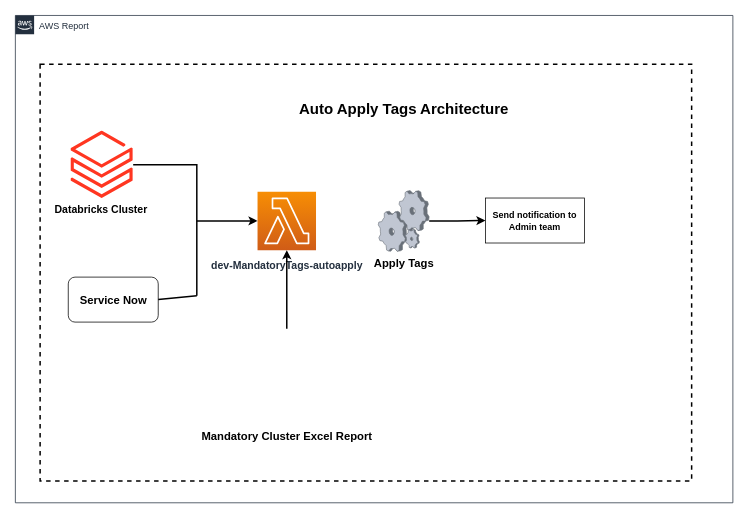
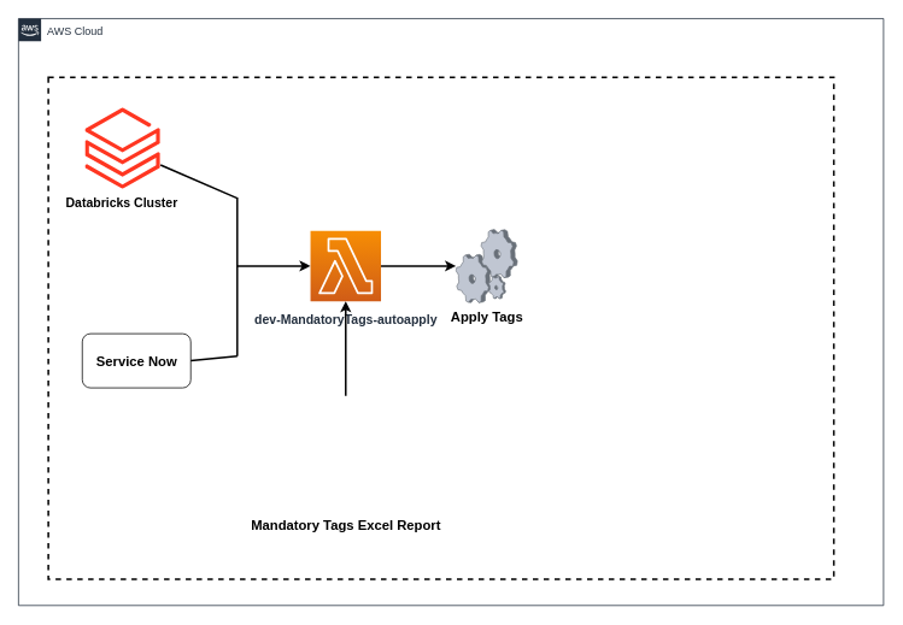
- <mxCell id="2" value="AWS Report" style="points=[[0,0],[0.25,0],[0.5,0],[0.75,0],[1,0],[1,0.25],[1,0.5],[1,0.75],[1,1],[0.75,1],[0.5,1],[0.25,1],[0,1],[0,0.75],[0,0.5],[0,0.25]];outlineConnect=0;gradientColor=none;html=1;whiteSpace=wrap;fontSize=12;fontStyle=0;shape=mxgraph.aws4.group;grIcon=mxgraph.aws4.group_aws_cloud_alt;strokeColor=#232F3E;fillColor=none;verticalAlign=top;align=left;spacingLeft=30;fontColor=#232F3E;dashed=0;labelBackgroundColor=#ffffff;container=1;pointerEvents=0;collapsible=0;recursiveResize=0;" parent="1" vertex="1"><mxGeometry x="20" y="20" width="957" height="650" as="geometry" /></mxCell>
+ <mxCell id="2" value="AWS Cloud" style="points=[[0,0],[0.25,0],[0.5,0],[0.75,0],[1,0],[1,0.25],[1,0.5],[1,0.75],[1,1],[0.75,1],[0.5,1],[0.25,1],[0,1],[0,0.75],[0,0.5],[0,0.25]];outlineConnect=0;gradientColor=none;html=1;whiteSpace=wrap;fontSize=12;fontStyle=0;shape=mxgraph.aws4.group;grIcon=mxgraph.aws4.group_aws_cloud_alt;strokeColor=#232F3E;fillColor=none;verticalAlign=top;align=left;spacingLeft=30;fontColor=#232F3E;dashed=0;labelBackgroundColor=#ffffff;container=1;pointerEvents=0;collapsible=0;recursiveResize=0;" parent="1" vertex="1"><mxGeometry x="20" y="20" width="957" height="650" as="geometry" /></mxCell>
- <mxCell id="17" value="&lt;b&gt;&lt;font style=&quot;font-size: 20px;&quot;&gt;Auto Apply Tags Architecture&lt;/font&gt;&lt;/b&gt;" style="text;html=1;align=center;verticalAlign=middle;resizable=0;points=[];autosize=1;strokeColor=none;fillColor=none;" vertex="1" parent="3"><mxGeometry x="330.97" y="42" width="308" height="33" as="geometry" /></mxCell>
- <mxCell id="4" value="&lt;font style=&quot;font-size: 14px;&quot;&gt;&lt;b&gt;Databricks Cluster&amp;nbsp;&lt;/b&gt;&lt;/font&gt;" style="image;aspect=fixed;html=1;points=[];align=center;fontSize=12;image=img/lib/azure2/analytics/Azure_Databricks.svg;" vertex="1" parent="3"><mxGeometry x="41" y="89" width="83.12" height="90" as="geometry" /></mxCell>
+ <mxCell id="4" value="&lt;font style=&quot;font-size: 14px;&quot;&gt;&lt;b&gt;Databricks Cluster&amp;nbsp;&lt;/b&gt;&lt;/font&gt;" style="image;aspect=fixed;html=1;points=[];align=center;fontSize=12;image=img/lib/azure2/analytics/Azure_Databricks.svg;" vertex="1" parent="3"><mxGeometry x="41" y="34" width="83.12" height="90" as="geometry" /></mxCell>
+ <mxCell id="5" value="" style="edgeStyle=orthogonalEdgeStyle;rounded=0;orthogonalLoop=1;jettySize=auto;html=1;strokeWidth=2;" edge="1" parent="3" source="6" target="11"><mxGeometry relative="1" as="geometry" /></mxCell>
- <mxCell id="10" value="" style="edgeStyle=orthogonalEdgeStyle;rounded=0;orthogonalLoop=1;jettySize=auto;html=1;strokeWidth=2;" edge="1" parent="3" source="11" target="9"><mxGeometry relative="1" as="geometry" /></mxCell>
- <mxCell id="9" value="&lt;b&gt;Send notification to Admin team&lt;/b&gt;" style="rounded=0;whiteSpace=wrap;html=1;" vertex="1" parent="3"><mxGeometry x="594" y="178.5" width="132" height="60" as="geometry" /></mxCell>
- <mxCell id="16" value="&lt;b&gt;&lt;font style=&quot;font-size: 15px;&quot;&gt;Mandatory Cluster Excel Report&lt;/font&gt;&lt;/b&gt;" style="shape=image;html=1;verticalAlign=top;verticalLabelPosition=bottom;labelBackgroundColor=#ffffff;imageAspect=0;aspect=fixed;image=https://cdn0.iconfinder.com/data/icons/logos-microsoft-office-365/128/Microsoft_Office-02-128.png" vertex="1" parent="3"><mxGeometry x="265" y="353" width="128" height="128" as="geometry" /></mxCell>
+ <mxCell id="16" value="&lt;b&gt;&lt;font style=&quot;font-size: 15px;&quot;&gt;Mandatory Tags Excel Report&lt;/font&gt;&lt;/b&gt;" style="shape=image;html=1;verticalAlign=top;verticalLabelPosition=bottom;labelBackgroundColor=#ffffff;imageAspect=0;aspect=fixed;image=https://cdn0.iconfinder.com/data/icons/logos-microsoft-office-365/128/Microsoft_Office-02-128.png" vertex="1" parent="3"><mxGeometry x="265" y="353" width="128" height="128" as="geometry" /></mxCell>
